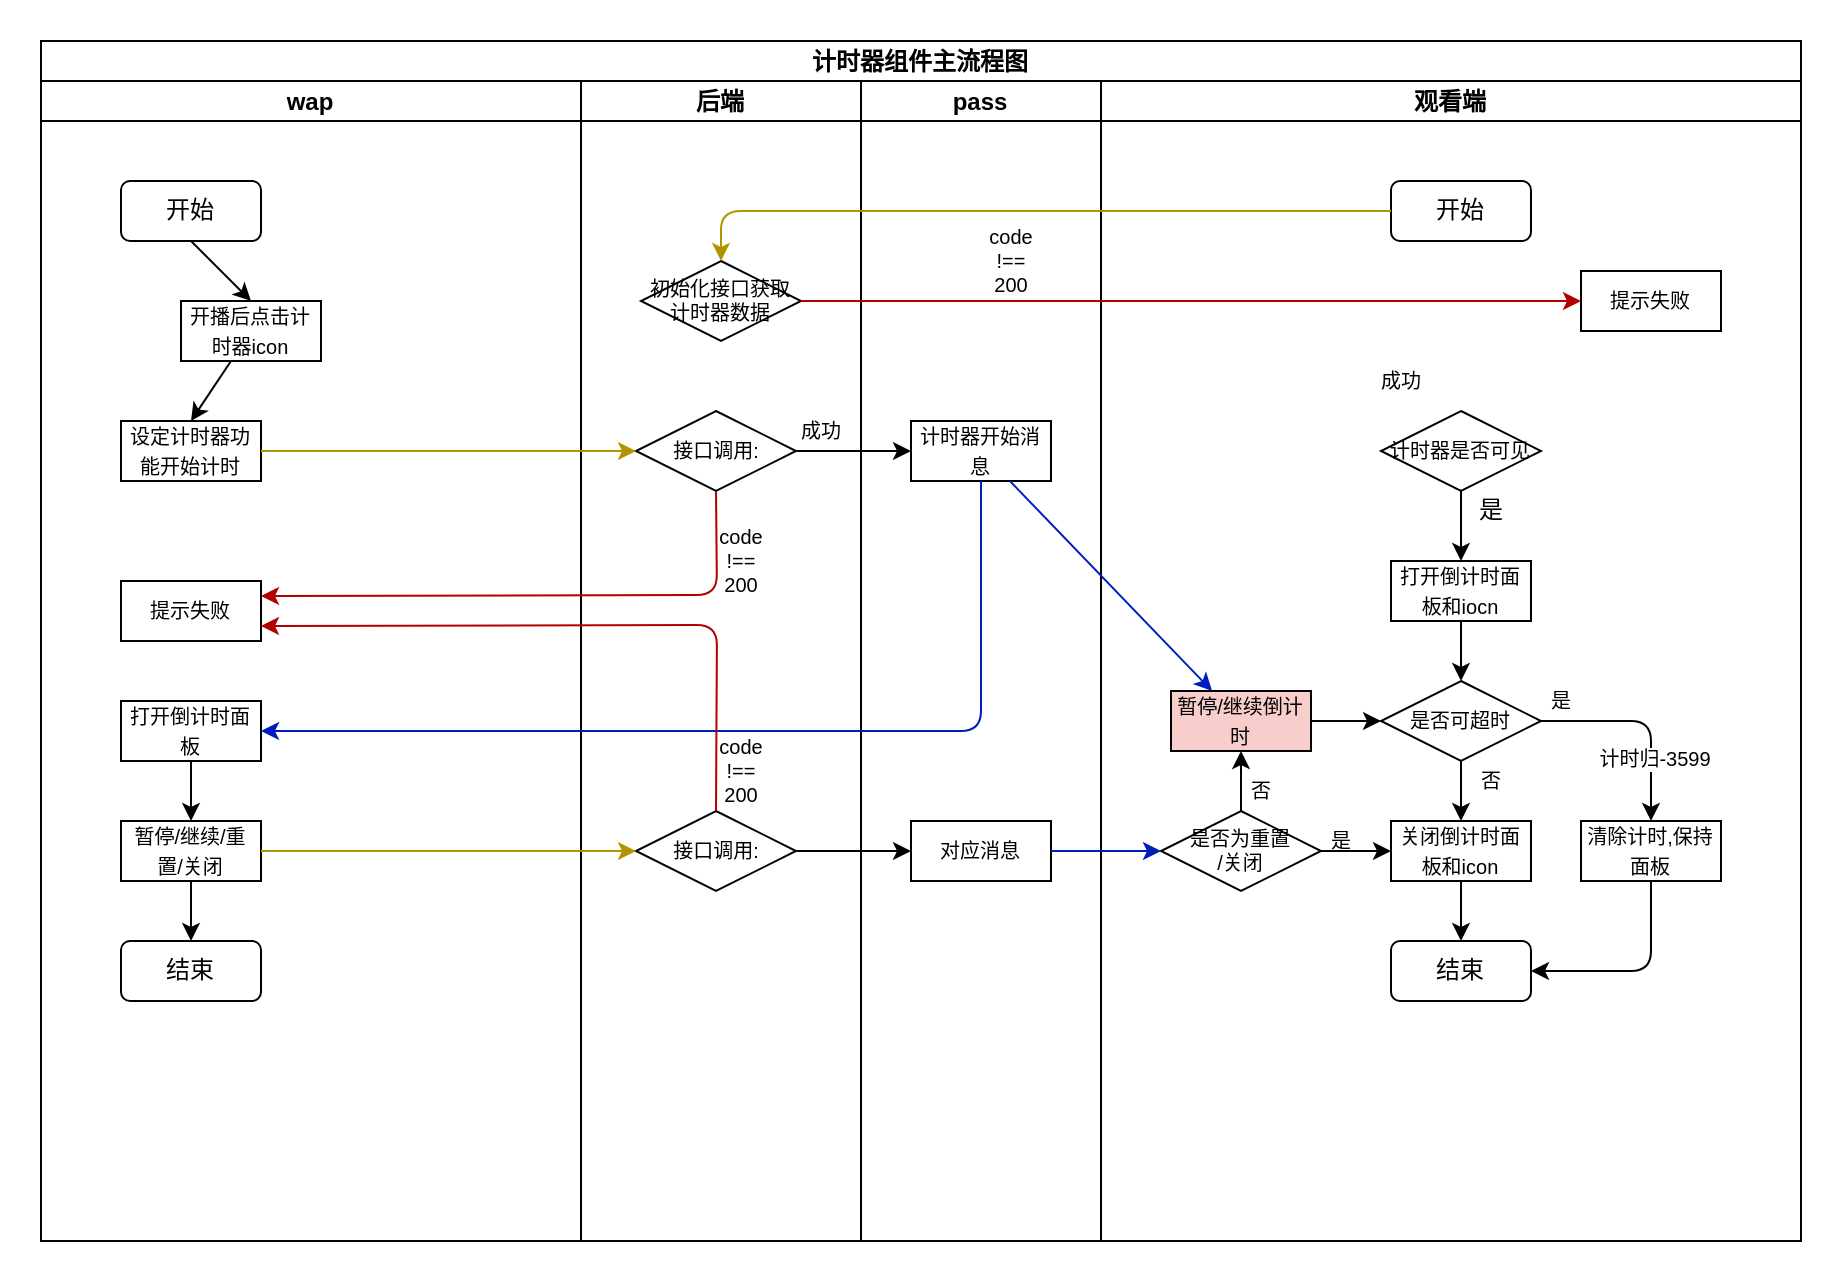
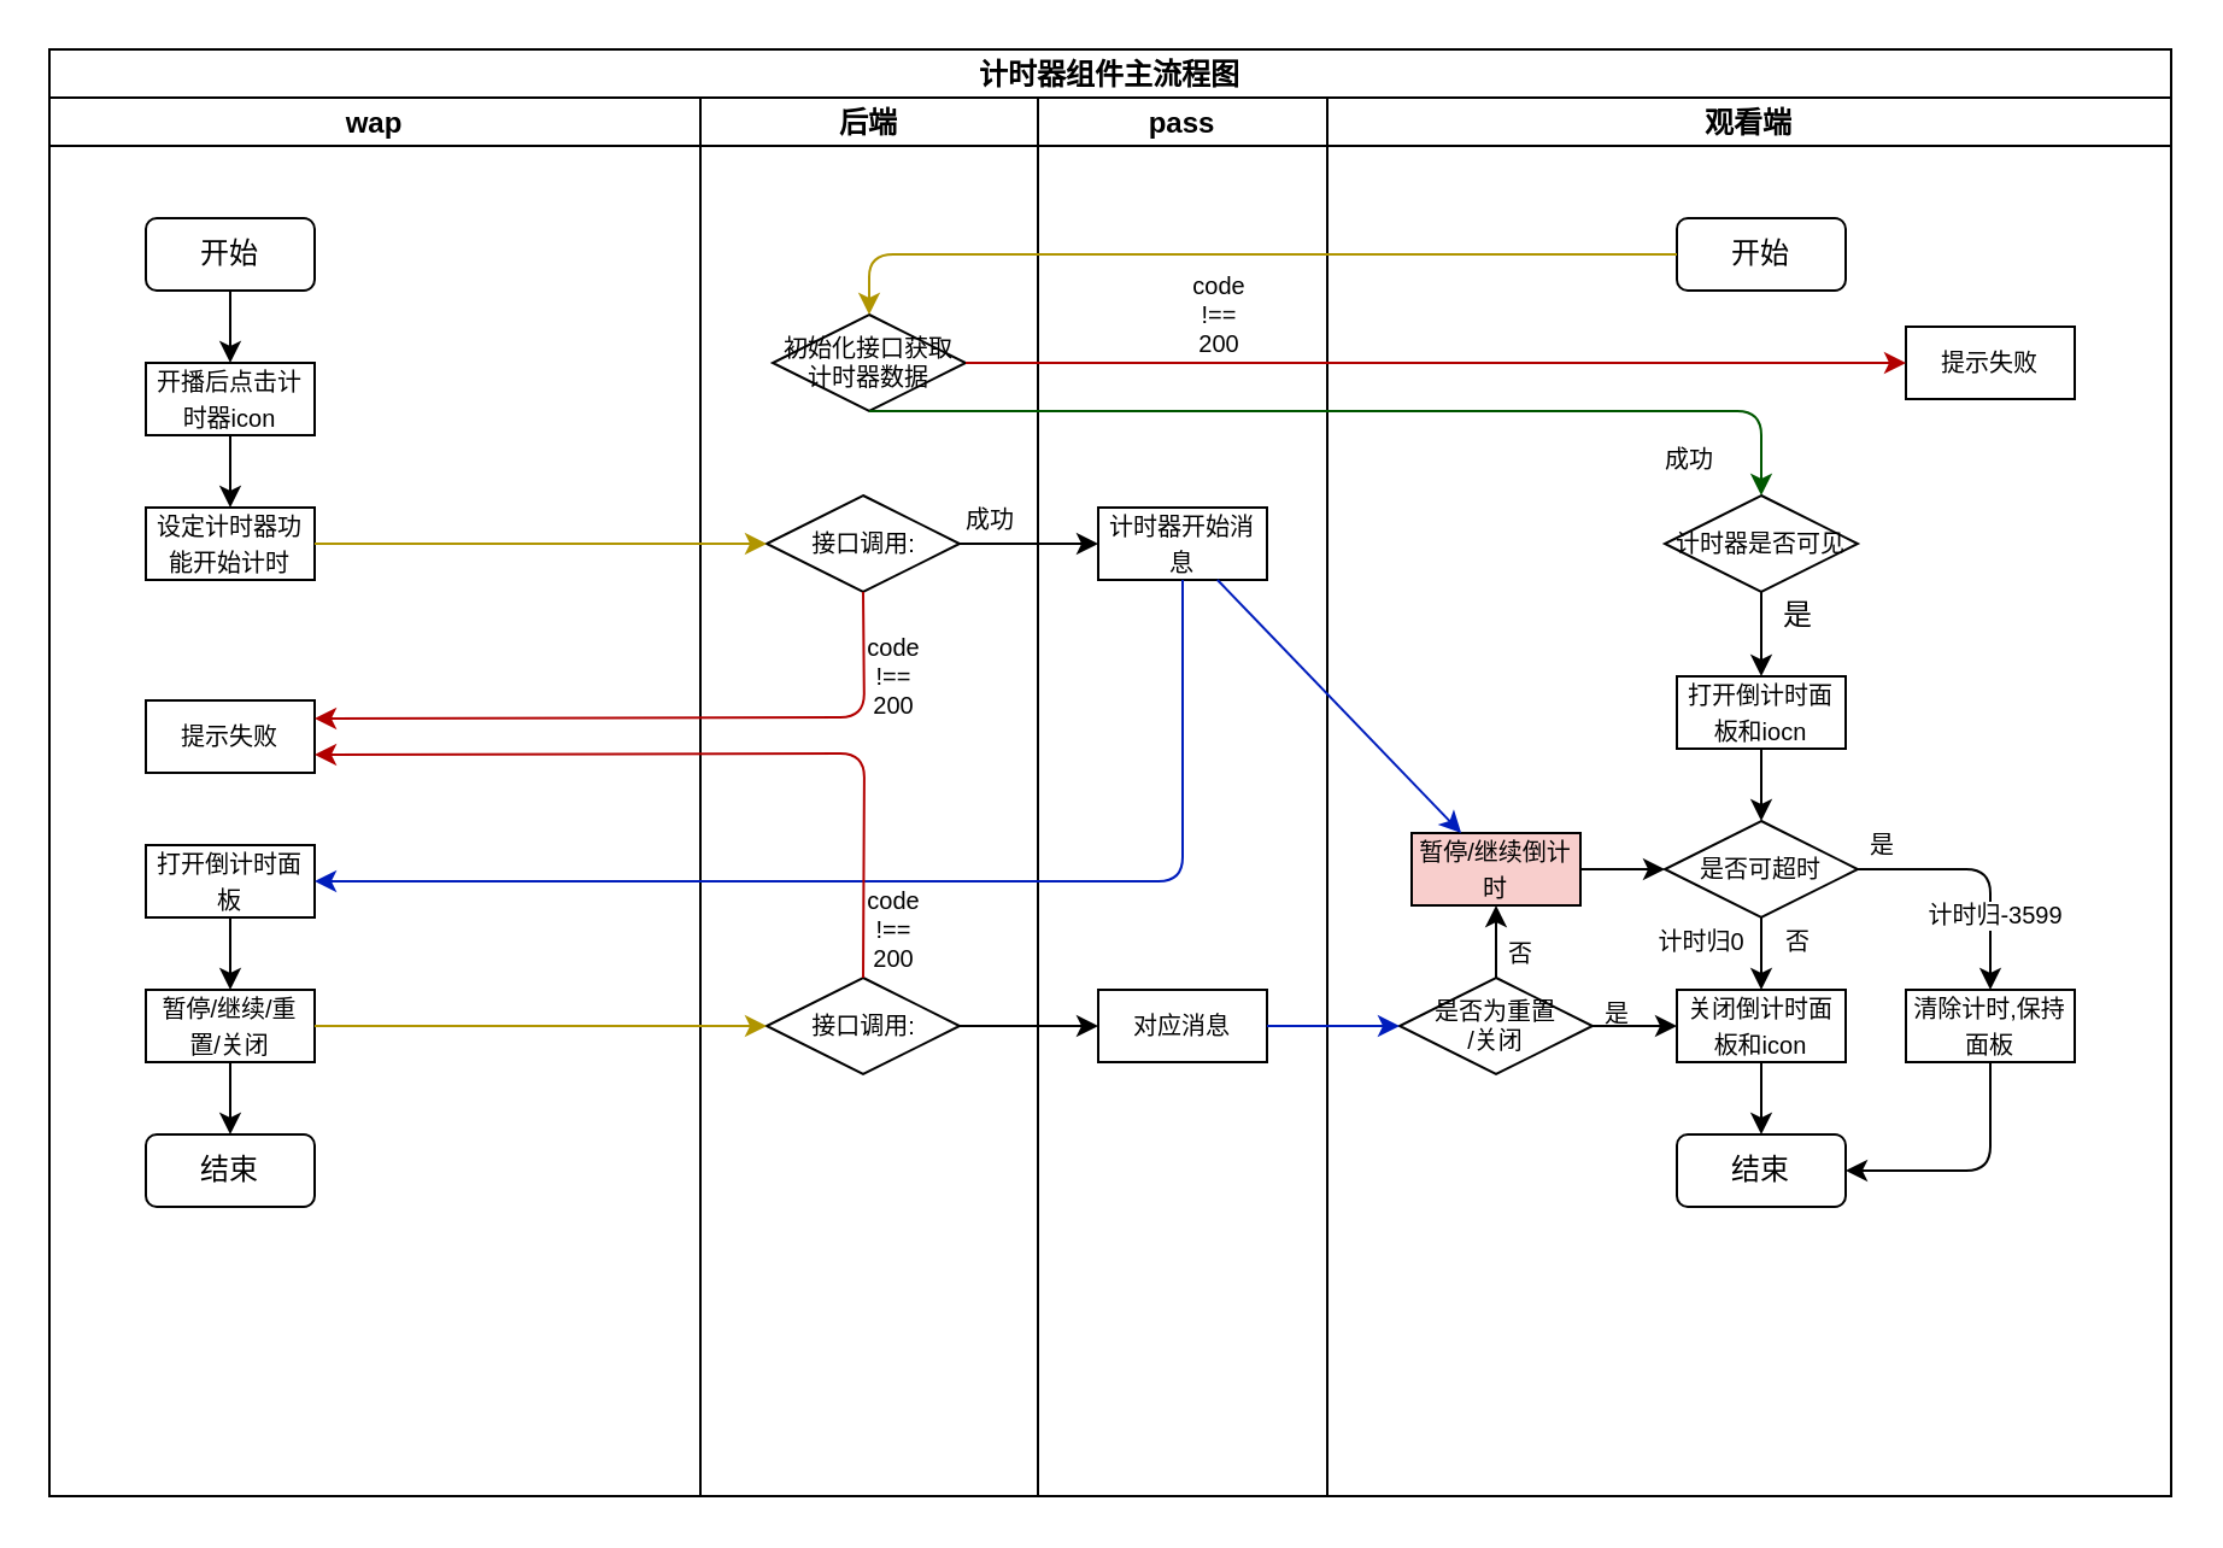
- <mxCell id="7" value="&lt;span style=&quot;font-size: 10px&quot;&gt;开播后点击计时器icon&lt;/span&gt;" style="rounded=0;whiteSpace=wrap;html=1;" parent="3" vertex="1"><mxGeometry x="70" y="110" width="70" height="30" as="geometry" /></mxCell>
+ <mxCell id="7" value="&lt;span style=&quot;font-size: 10px&quot;&gt;开播后点击计时器icon&lt;/span&gt;" style="rounded=0;whiteSpace=wrap;html=1;" parent="3" vertex="1"><mxGeometry x="40" y="110" width="70" height="30" as="geometry" /></mxCell>
+ <mxCell id="63" value="" style="edgeStyle=none;html=1;entryX=0.5;entryY=0;entryDx=0;entryDy=0;fillColor=#008a00;strokeColor=#005700;exitX=0.5;exitY=1;exitDx=0;exitDy=0;" parent="2" source="21" target="32" edge="1"><mxGeometry relative="1" as="geometry"><mxPoint x="375" y="125" as="sourcePoint" /><Array as="points"><mxPoint x="710" y="150" /></Array></mxGeometry></mxCell>
+ <mxCell id="41" value="&lt;font style=&quot;font-size: 10px&quot;&gt;计时归0&lt;/font&gt;" style="text;html=1;align=center;verticalAlign=middle;resizable=0;points=[];autosize=1;strokeColor=none;fillColor=none;" parent="28" vertex="1"><mxGeometry x="130" y="340" width="50" height="20" as="geometry" /></mxCell>
